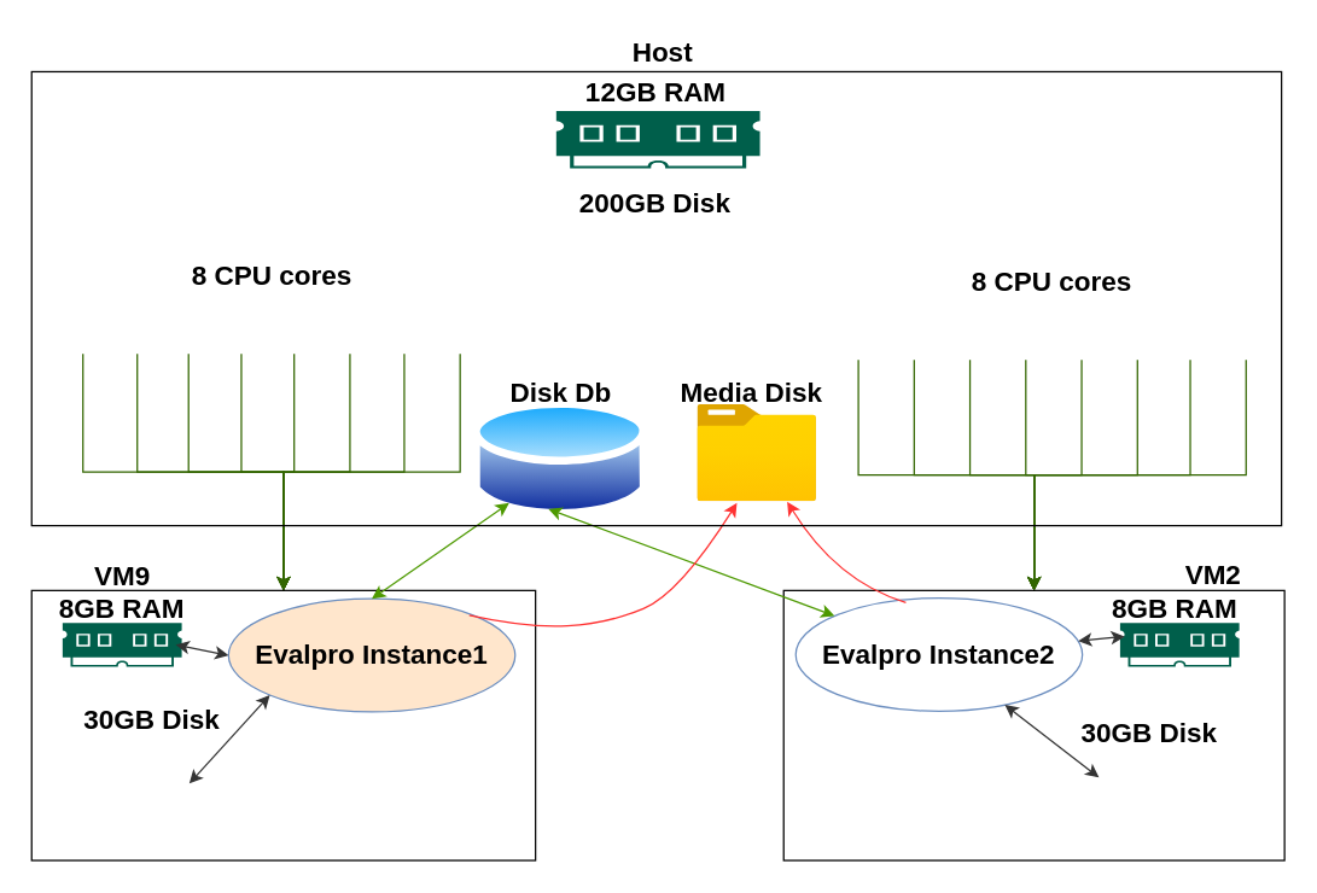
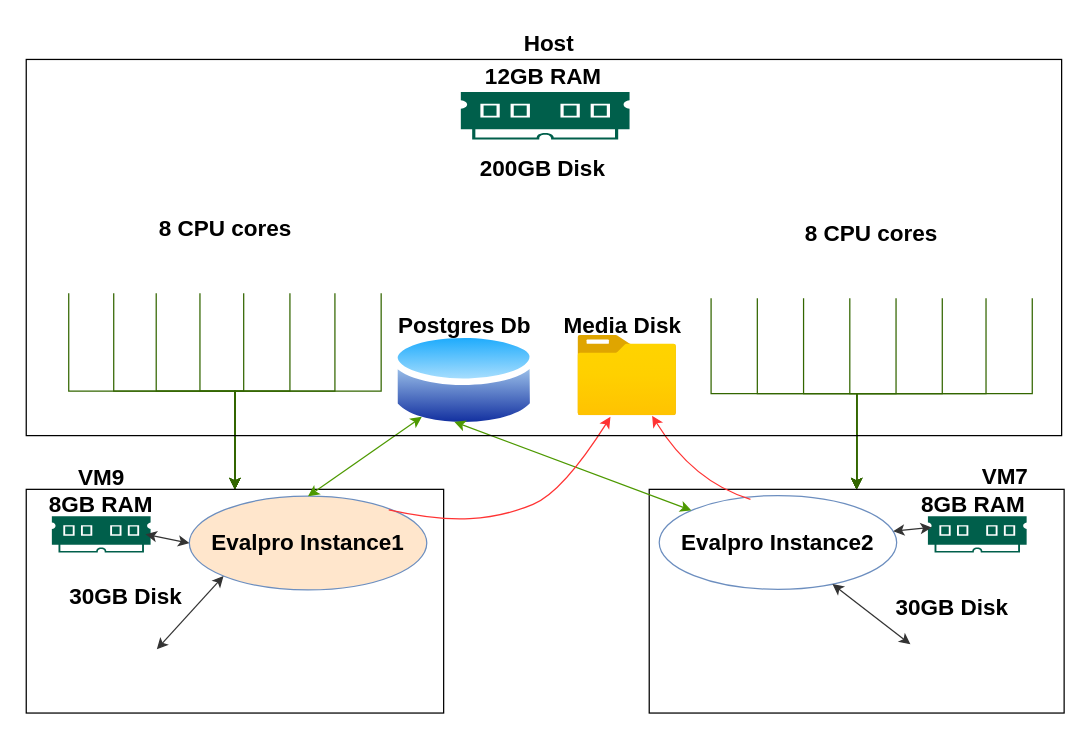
- <mxCell id="55" value="&lt;font style=&quot;font-size: 18px;&quot;&gt;&lt;b&gt;Disk Db&lt;/b&gt;&lt;/font&gt;" style="text;html=1;strokeColor=none;fillColor=none;align=center;verticalAlign=middle;whiteSpace=wrap;rounded=0;" vertex="1" parent="1"><mxGeometry x="310.61" y="245" width="121" height="30" as="geometry" /></mxCell>
+ <mxCell id="55" value="&lt;font style=&quot;font-size: 18px;&quot;&gt;&lt;b&gt;Postgres Db&lt;/b&gt;&lt;/font&gt;" style="text;html=1;strokeColor=none;fillColor=none;align=center;verticalAlign=middle;whiteSpace=wrap;rounded=0;" vertex="1" parent="1"><mxGeometry x="310.61" y="245" width="121" height="30" as="geometry" /></mxCell>
- <mxCell id="52" value="&lt;b&gt;VM2&lt;/b&gt;" style="text;html=1;strokeColor=none;fillColor=none;align=center;verticalAlign=middle;whiteSpace=wrap;rounded=0;fontSize=18;" vertex="1" parent="1"><mxGeometry x="774" y="366" width="60" height="30" as="geometry" /></mxCell>
+ <mxCell id="52" value="&lt;b&gt;VM7&lt;/b&gt;" style="text;html=1;strokeColor=none;fillColor=none;align=center;verticalAlign=middle;whiteSpace=wrap;rounded=0;fontSize=18;" vertex="1" parent="1"><mxGeometry x="774" y="366" width="60" height="30" as="geometry" /></mxCell>
